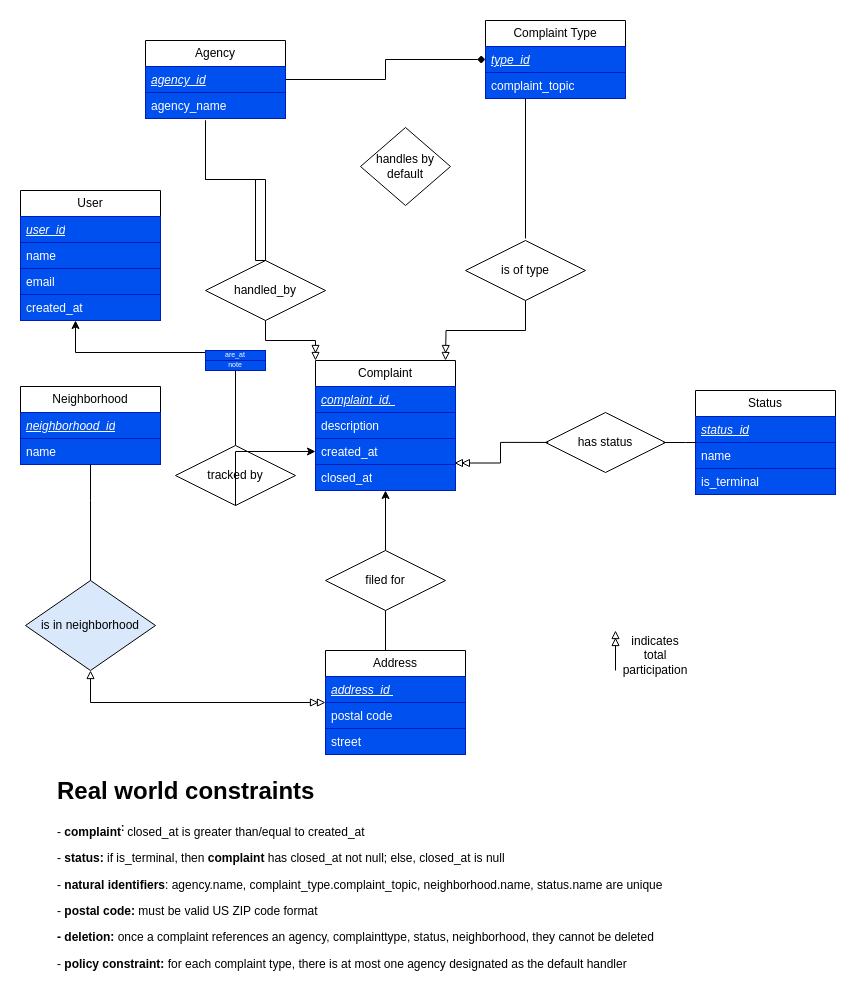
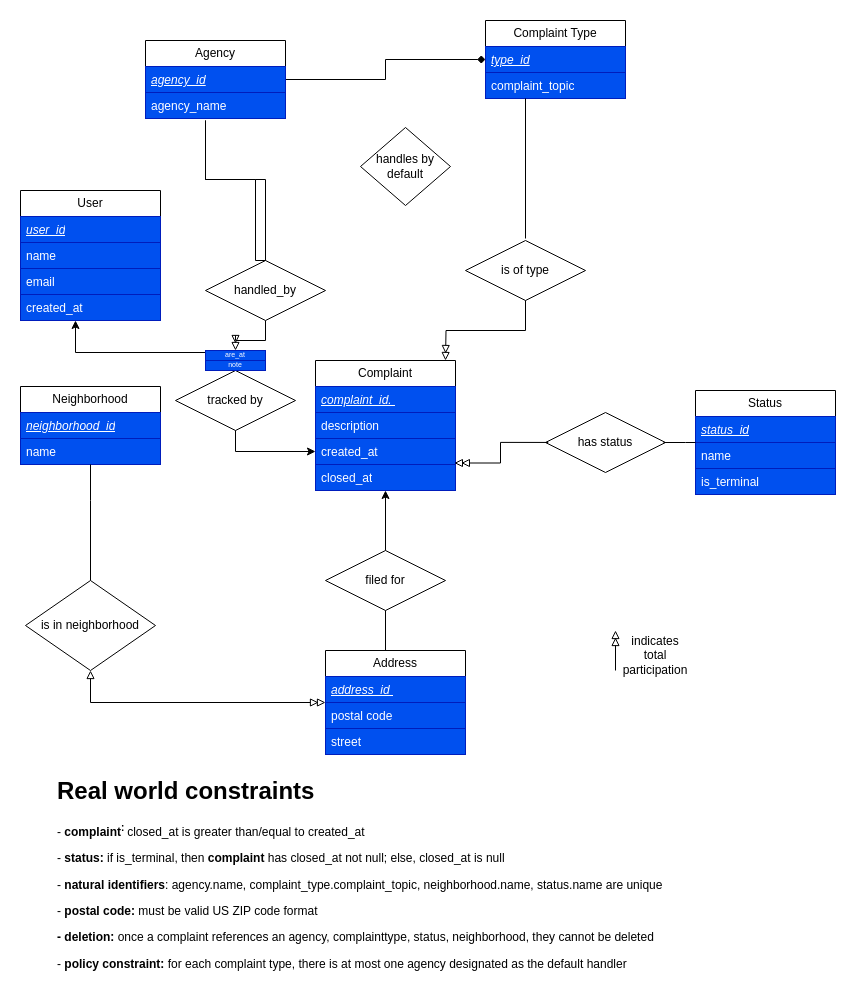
- <mxCell id="22" style="edgeStyle=orthogonalEdgeStyle;rounded=0;orthogonalLoop=1;jettySize=auto;html=1;exitX=0.5;exitY=1;exitDx=0;exitDy=0;entryX=0;entryY=0;entryDx=0;entryDy=0;strokeColor=light-dark(#000000,#000000);endArrow=doubleBlock;endFill=0;" edge="1" parent="1" source="23" target="14"><mxGeometry relative="1" as="geometry" /></mxCell>
+ <mxCell id="22" style="edgeStyle=orthogonalEdgeStyle;rounded=0;orthogonalLoop=1;jettySize=auto;html=1;exitX=0.5;exitY=1;exitDx=0;exitDy=0;strokeColor=light-dark(#000000,#000000);endArrow=doubleBlock;endFill=0;" edge="1" parent="1" source="23" target="53"><mxGeometry relative="1" as="geometry" /></mxCell>
- <mxCell id="51" value="tracked by" style="shape=rhombus;perimeter=rhombusPerimeter;whiteSpace=wrap;html=1;align=center;strokeColor=light-dark(#000000,#000000);" vertex="1" parent="1"><mxGeometry x="175" y="445" width="120" height="60" as="geometry" /></mxCell>
+ <mxCell id="51" value="tracked by" style="shape=rhombus;perimeter=rhombusPerimeter;whiteSpace=wrap;html=1;align=center;strokeColor=light-dark(#000000,#000000);" vertex="1" parent="1"><mxGeometry x="175" y="370" width="120" height="60" as="geometry" /></mxCell>
- <mxCell id="28" value="is in neighborhood" style="rhombus;whiteSpace=wrap;html=1;fillColor=#dae8fc;" vertex="1" parent="1"><mxGeometry x="25" y="580" width="130" height="90" as="geometry" /></mxCell>
+ <mxCell id="28" value="is in neighborhood" style="rhombus;whiteSpace=wrap;html=1;" vertex="1" parent="1"><mxGeometry x="25" y="580" width="130" height="90" as="geometry" /></mxCell>
